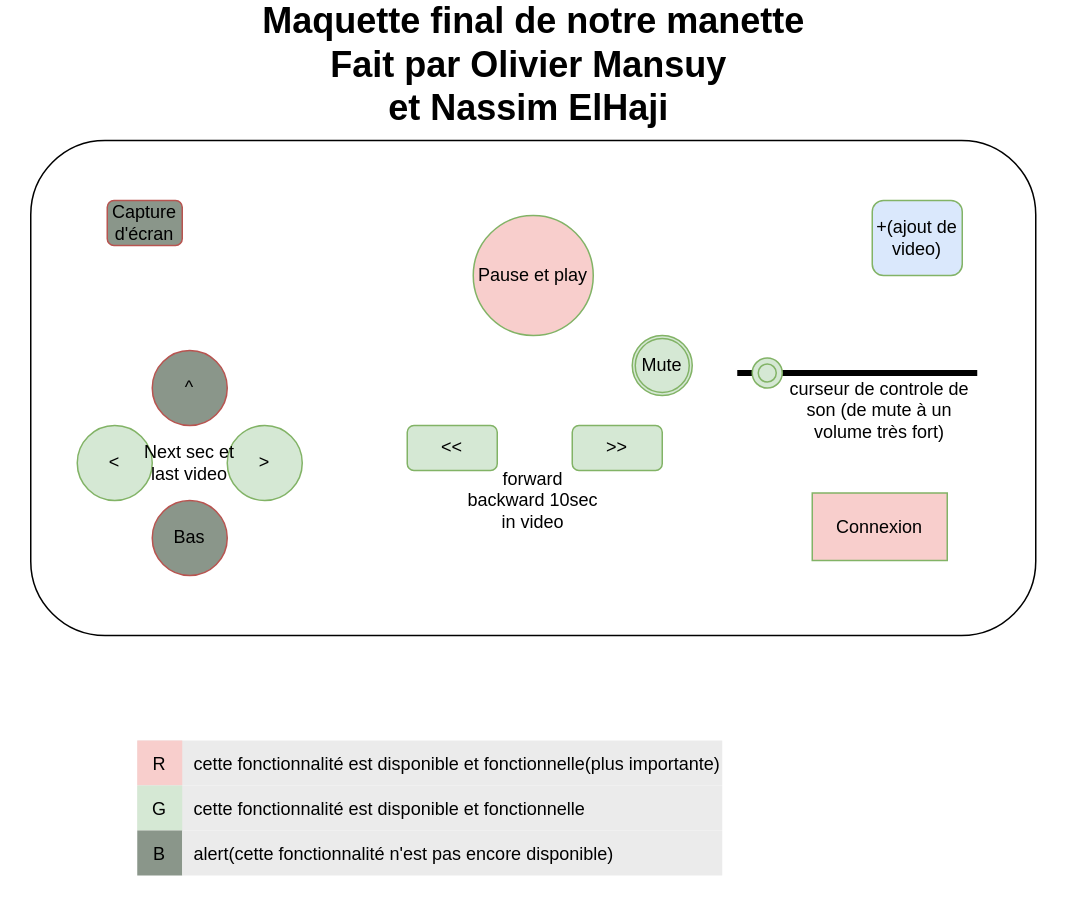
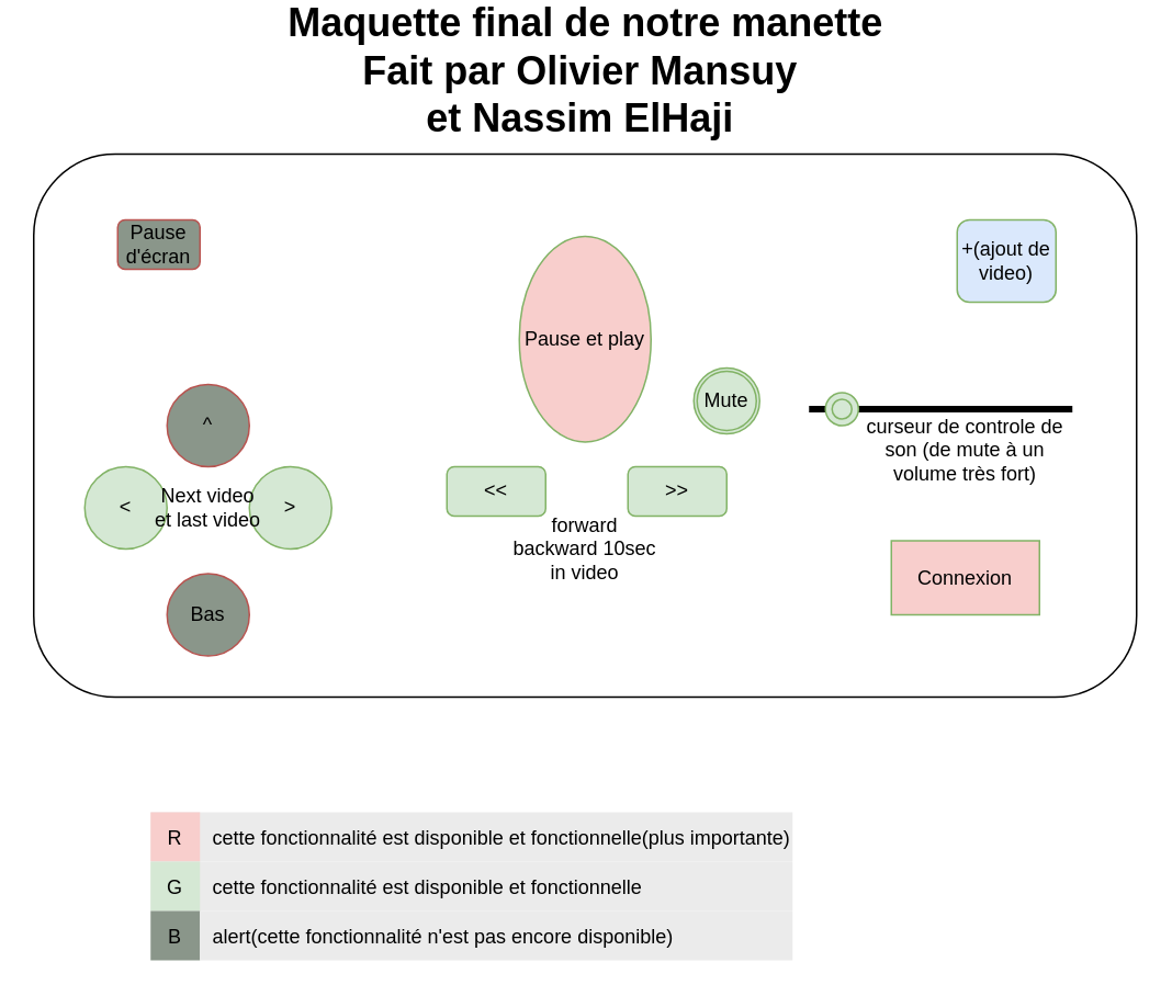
- <mxCell id="9" value="Capture d'écran" style="rounded=1;whiteSpace=wrap;html=1;fillColor=#8A968A;strokeColor=#b85450;" parent="1" vertex="1"><mxGeometry x="71" y="130" width="50" height="30" as="geometry" /></mxCell>
+ <mxCell id="9" value="Pause d'écran" style="rounded=1;whiteSpace=wrap;html=1;fillColor=#8A968A;strokeColor=#b85450;" parent="1" vertex="1"><mxGeometry x="71" y="130" width="50" height="30" as="geometry" /></mxCell>
- <mxCell id="3" value="Pause et play" style="ellipse;whiteSpace=wrap;html=1;aspect=fixed;fillColor=#F8CECC;strokeColor=#82b366;" parent="1" vertex="1"><mxGeometry x="315" y="140" width="80" height="80" as="geometry" /></mxCell>
+ <mxCell id="3" value="Pause et play" style="ellipse;whiteSpace=wrap;html=1;aspect=fixed;fillColor=#F8CECC;strokeColor=#82b366;" parent="1" vertex="1"><mxGeometry x="315" y="140" width="80" height="125" as="geometry" /></mxCell>
- <mxCell id="22" value="Next sec et last video" style="text;html=1;align=center;verticalAlign=middle;whiteSpace=wrap;rounded=0;" parent="1" vertex="1"><mxGeometry x="91" y="290" width="70" height="30" as="geometry" /></mxCell>
+ <mxCell id="22" value="Next video et last video" style="text;html=1;align=center;verticalAlign=middle;whiteSpace=wrap;rounded=0;" parent="1" vertex="1"><mxGeometry x="91" y="290" width="70" height="30" as="geometry" /></mxCell>
- <mxCell id="4" value="Bas" style="ellipse;whiteSpace=wrap;html=1;aspect=fixed;fillColor=#8A968A;strokeColor=#b85450;" parent="1" vertex="1"><mxGeometry x="101" y="330" width="50" height="50" as="geometry" /></mxCell>
+ <mxCell id="4" value="Bas" style="ellipse;whiteSpace=wrap;html=1;aspect=fixed;fillColor=#8A968A;strokeColor=#b85450;" parent="1" vertex="1"><mxGeometry x="101" y="345" width="50" height="50" as="geometry" /></mxCell>
